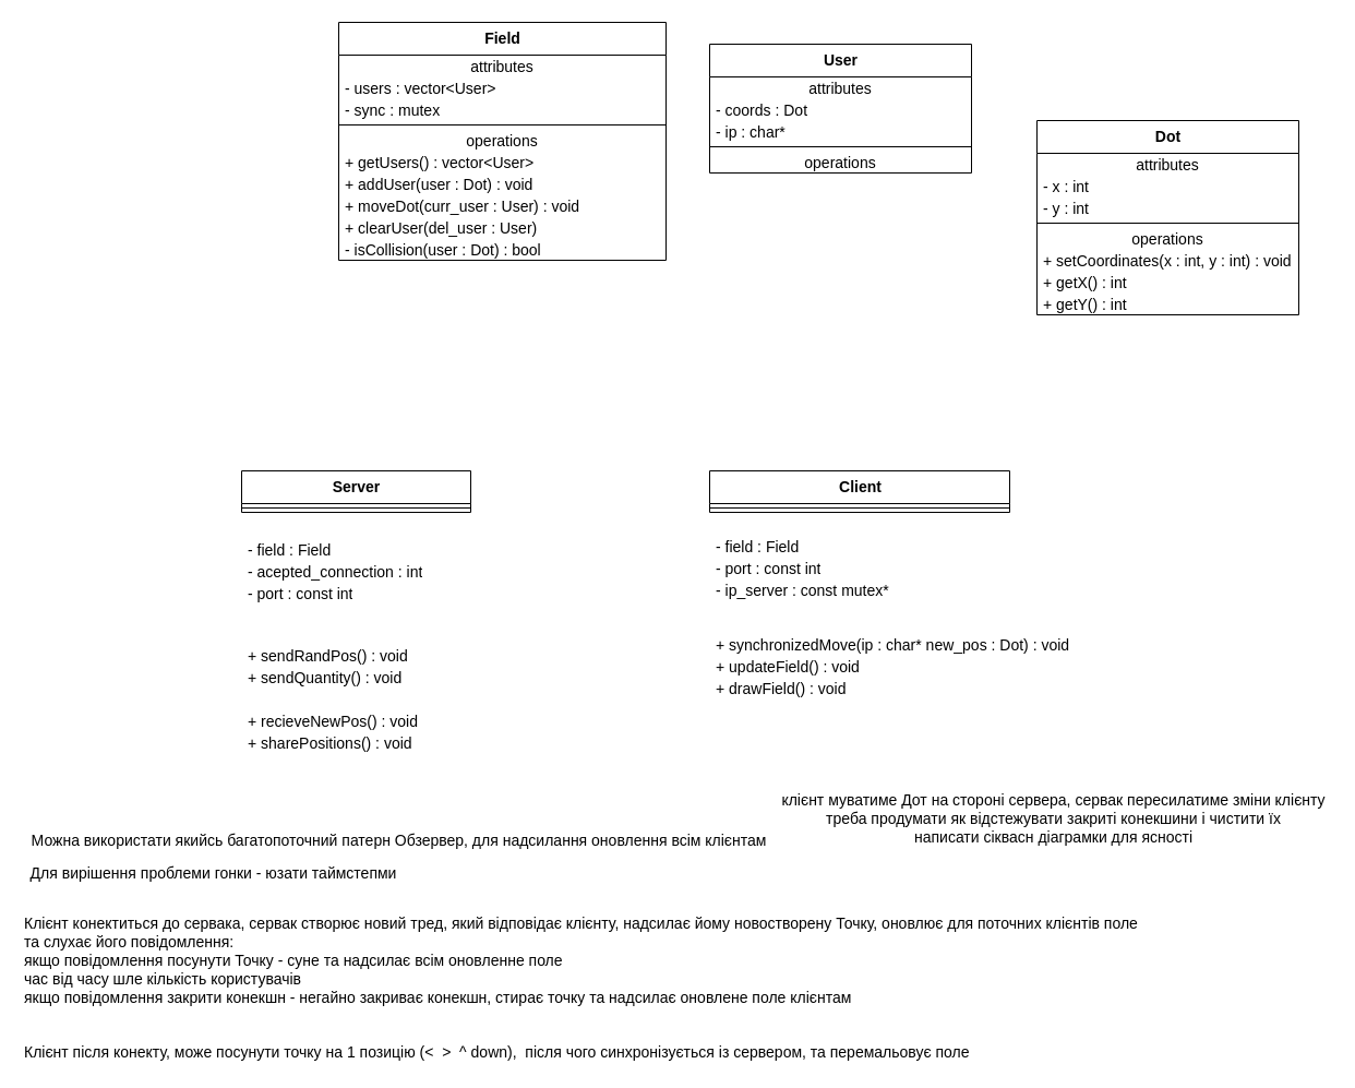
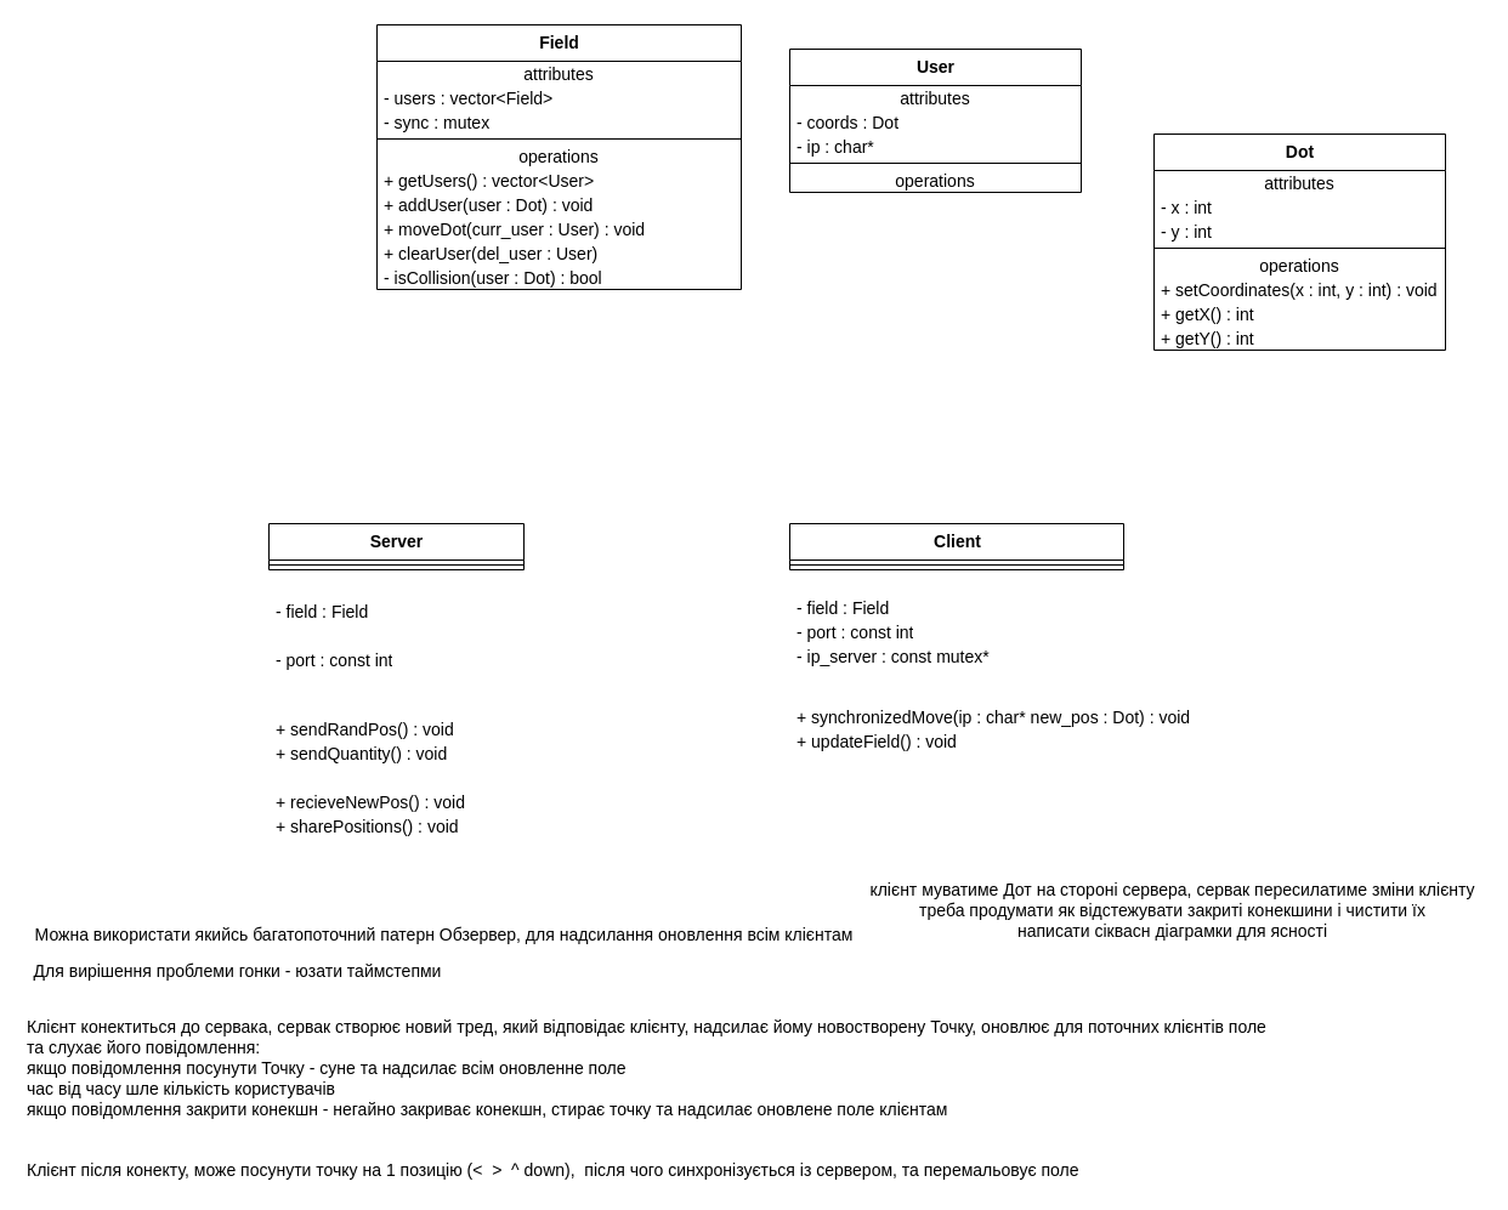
- <mxCell id="13" value="- users : vector&amp;lt;User&amp;gt;" style="text;html=1;strokeColor=none;fillColor=none;align=left;verticalAlign=middle;spacingLeft=4;spacingRight=4;overflow=hidden;rotatable=0;points=[[0,0.5],[1,0.5]];portConstraint=eastwest;fontSize=14;" vertex="1" parent="11"><mxGeometry y="50" width="300" height="20" as="geometry" /></mxCell>
+ <mxCell id="13" value="- users : vector&amp;lt;Field&amp;gt;" style="text;html=1;strokeColor=none;fillColor=none;align=left;verticalAlign=middle;spacingLeft=4;spacingRight=4;overflow=hidden;rotatable=0;points=[[0,0.5],[1,0.5]];portConstraint=eastwest;fontSize=14;" vertex="1" parent="11"><mxGeometry y="50" width="300" height="20" as="geometry" /></mxCell>
- <mxCell id="27" value="- acepted_connection : int" style="text;html=1;strokeColor=none;fillColor=none;align=left;verticalAlign=middle;spacingLeft=4;spacingRight=4;overflow=hidden;rotatable=0;points=[[0,0.5],[1,0.5]];portConstraint=eastwest;fontSize=14;" vertex="1" parent="1"><mxGeometry x="221" y="513" width="210" height="20" as="geometry" /></mxCell>
- <mxCell id="38" value="+ drawField() : void" style="text;html=1;strokeColor=none;fillColor=none;align=left;verticalAlign=middle;spacingLeft=4;spacingRight=4;overflow=hidden;rotatable=0;points=[[0,0.5],[1,0.5]];portConstraint=eastwest;fontSize=14;" vertex="1" parent="1"><mxGeometry x="650" y="620" width="275" height="20" as="geometry" /></mxCell>
